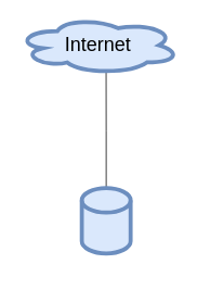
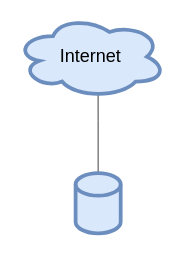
- <mxCell id="3" value="&lt;font style=&quot;font-size: 24px&quot;&gt;Internet&lt;/font&gt;" style="ellipse;shape=cloud;whiteSpace=wrap;html=1;fillColor=#dae8fc;strokeColor=#6c8ebf;strokeWidth=5;" vertex="1" parent="1"><mxGeometry x="20" y="20" width="200" height="70" as="geometry" /></mxCell>
+ <mxCell id="3" value="&lt;font style=&quot;font-size: 24px&quot;&gt;Internet&lt;/font&gt;" style="ellipse;shape=cloud;whiteSpace=wrap;html=1;fillColor=#dae8fc;strokeColor=#6c8ebf;strokeWidth=5;" vertex="1" parent="1"><mxGeometry x="20" y="20" width="200" height="110" as="geometry" /></mxCell>
